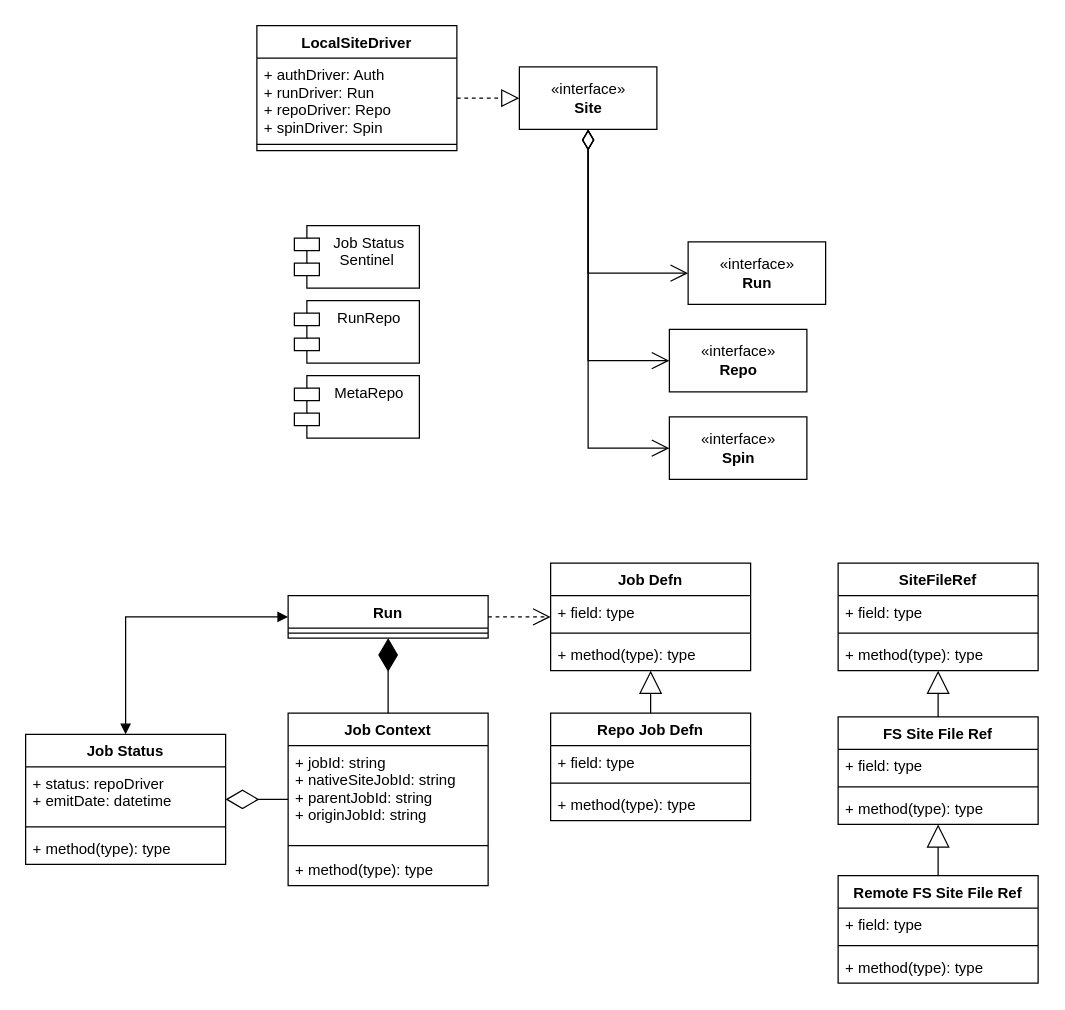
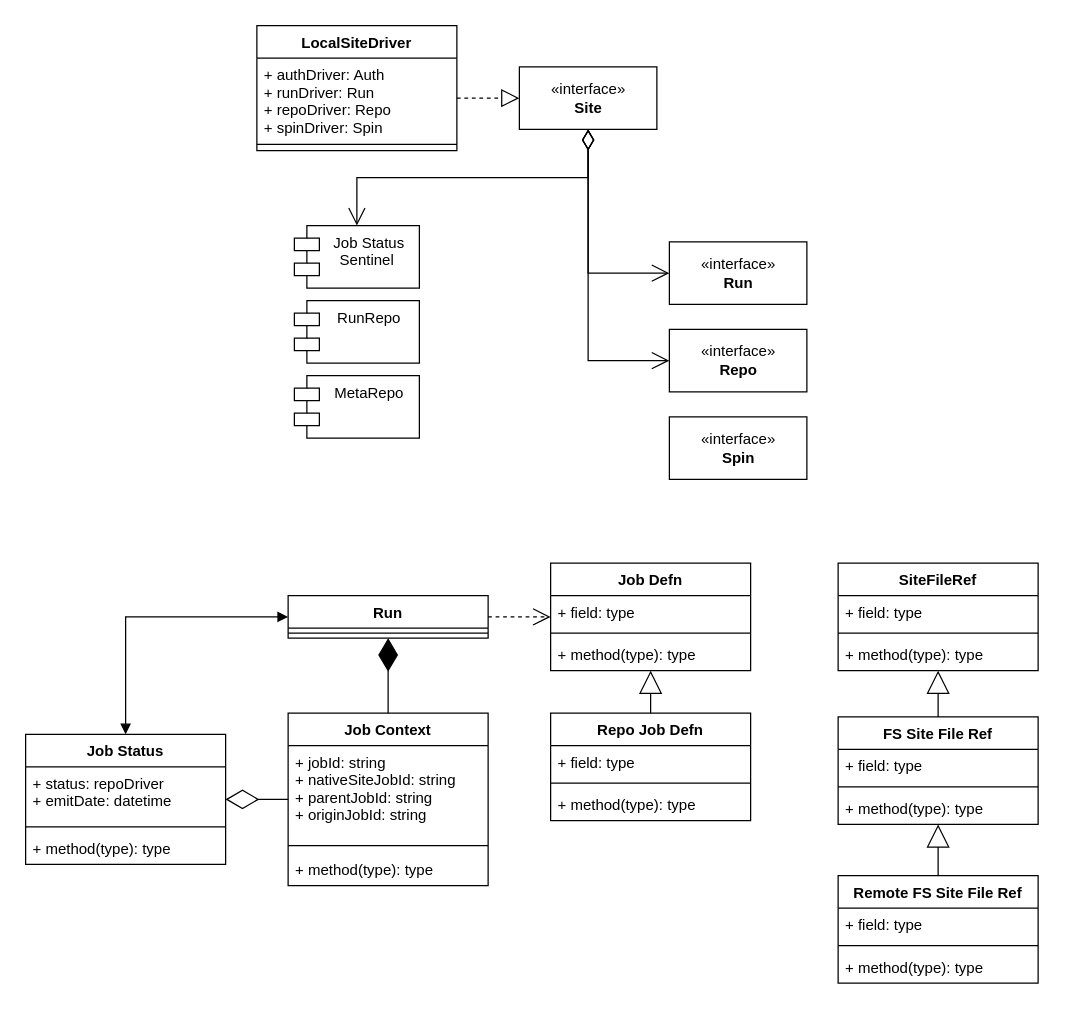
- <mxCell id="3" value="«interface»&lt;br&gt;&lt;b&gt;Run&lt;/b&gt;" style="html=1;" vertex="1" parent="1"><mxGeometry x="550" y="193" width="110" height="50" as="geometry" /></mxCell>
+ <mxCell id="3" value="«interface»&lt;br&gt;&lt;b&gt;Run&lt;/b&gt;" style="html=1;" vertex="1" parent="1"><mxGeometry x="535" y="193" width="110" height="50" as="geometry" /></mxCell>
- <mxCell id="44" value="" style="endArrow=open;html=1;endSize=12;startArrow=diamondThin;startSize=14;startFill=0;edgeStyle=orthogonalEdgeStyle;align=left;verticalAlign=bottom;rounded=0;entryX=0;entryY=0.5;entryDx=0;entryDy=0;exitX=0.5;exitY=1;exitDx=0;exitDy=0;" edge="1" parent="1" source="2" target="5"><mxGeometry x="-1" y="3" relative="1" as="geometry"><mxPoint x="475" y="103" as="sourcePoint" /><mxPoint x="545" y="298" as="targetPoint" /></mxGeometry></mxCell>
+ <mxCell id="44" value="" style="endArrow=open;html=1;endSize=12;startArrow=diamondThin;startSize=14;startFill=0;edgeStyle=orthogonalEdgeStyle;align=left;verticalAlign=bottom;rounded=0;exitX=0.5;exitY=1;exitDx=0;exitDy=0;" edge="1" parent="1" source="2" target="9"><mxGeometry x="-1" y="3" relative="1" as="geometry"><mxPoint x="475" y="103" as="sourcePoint" /><mxPoint x="545" y="298" as="targetPoint" /></mxGeometry></mxCell>
